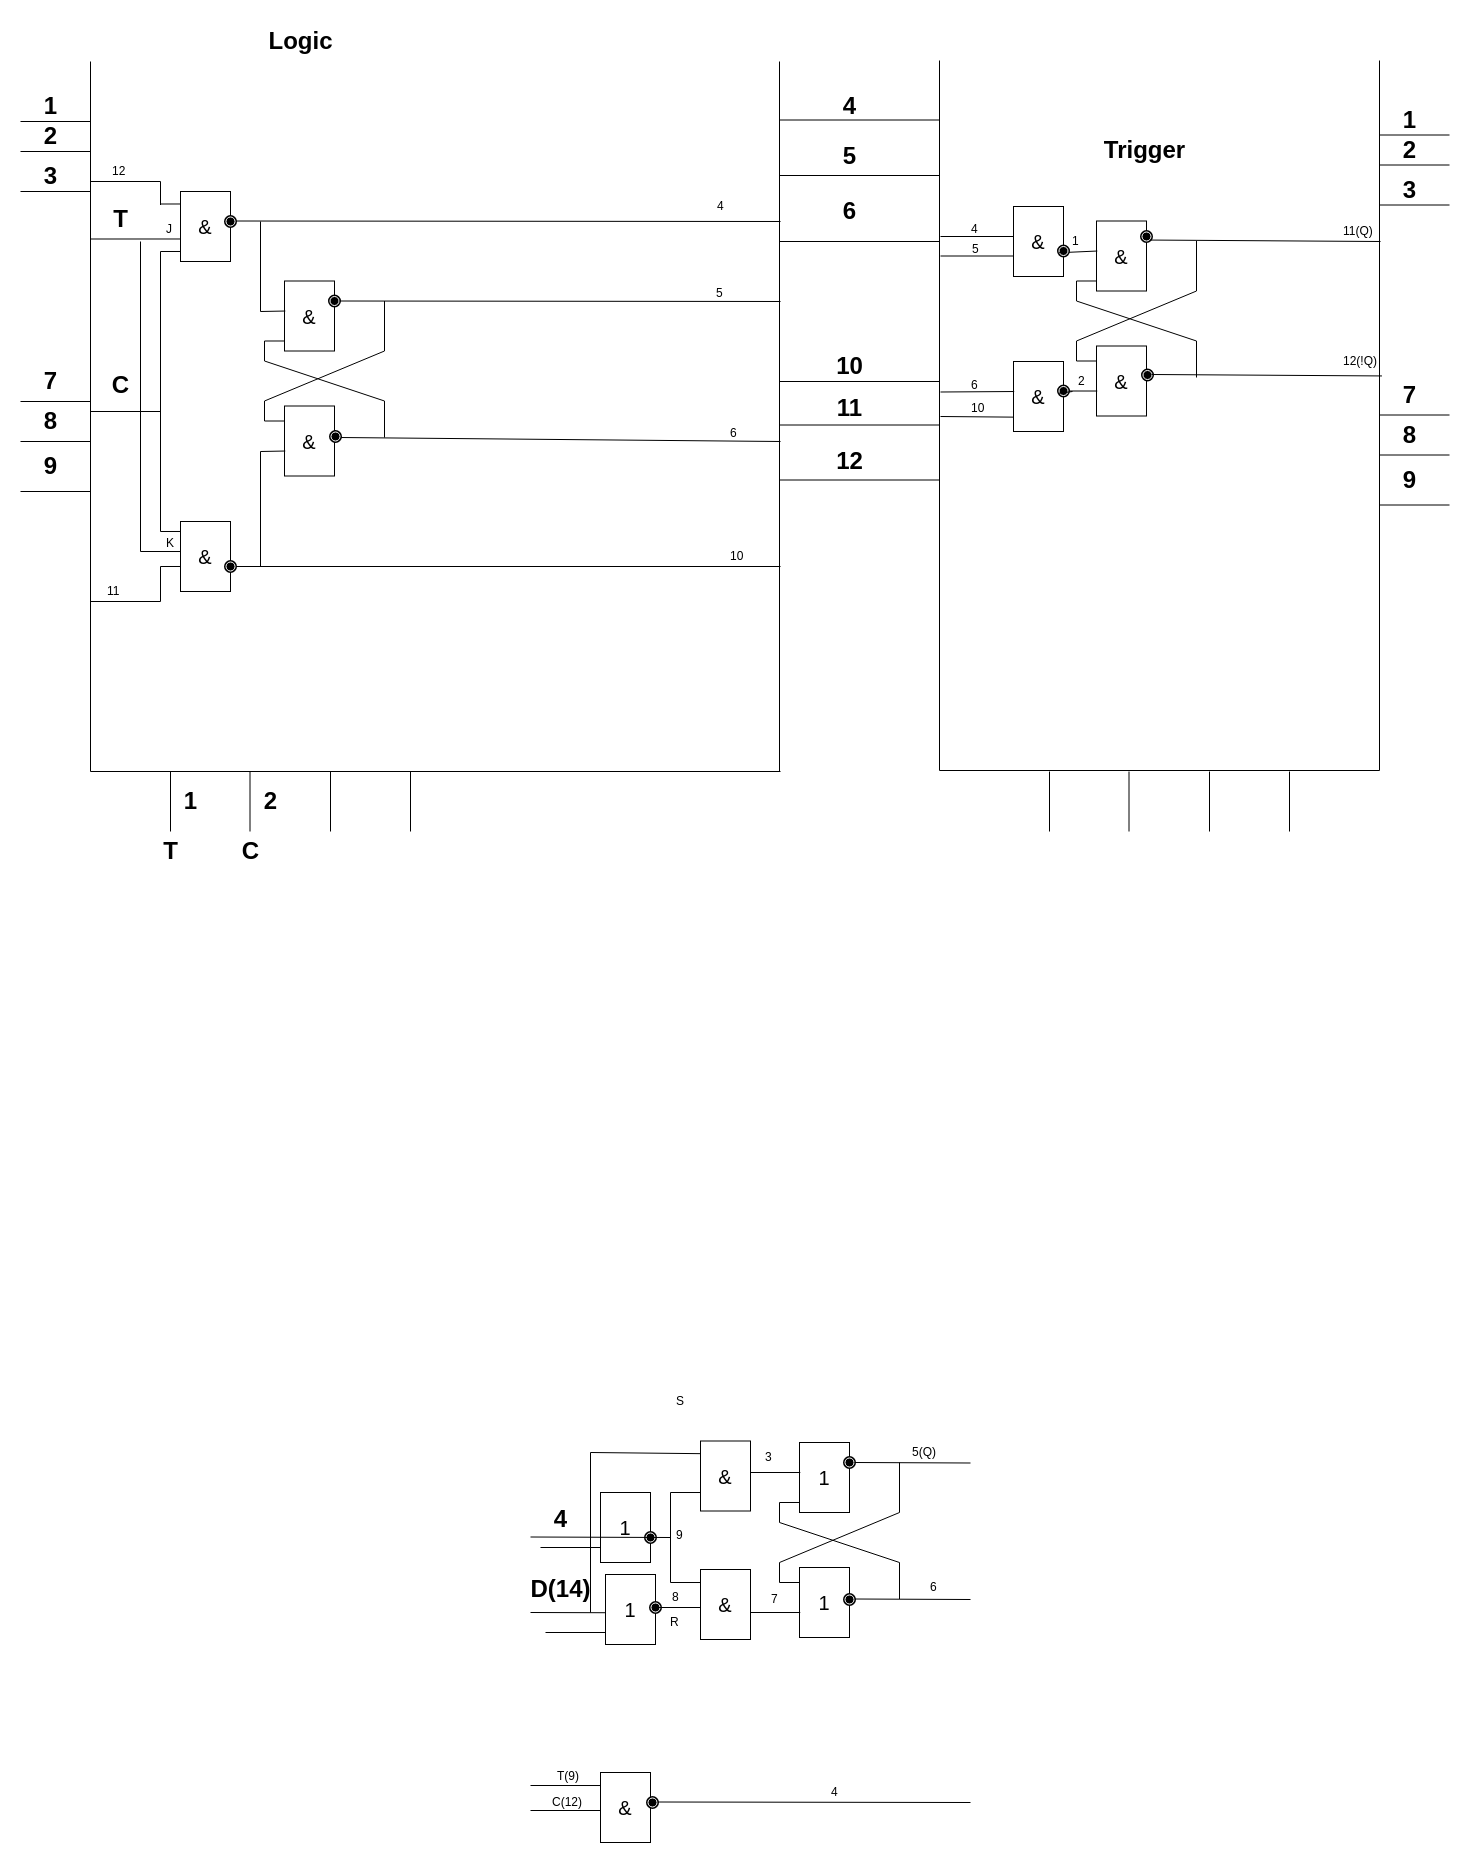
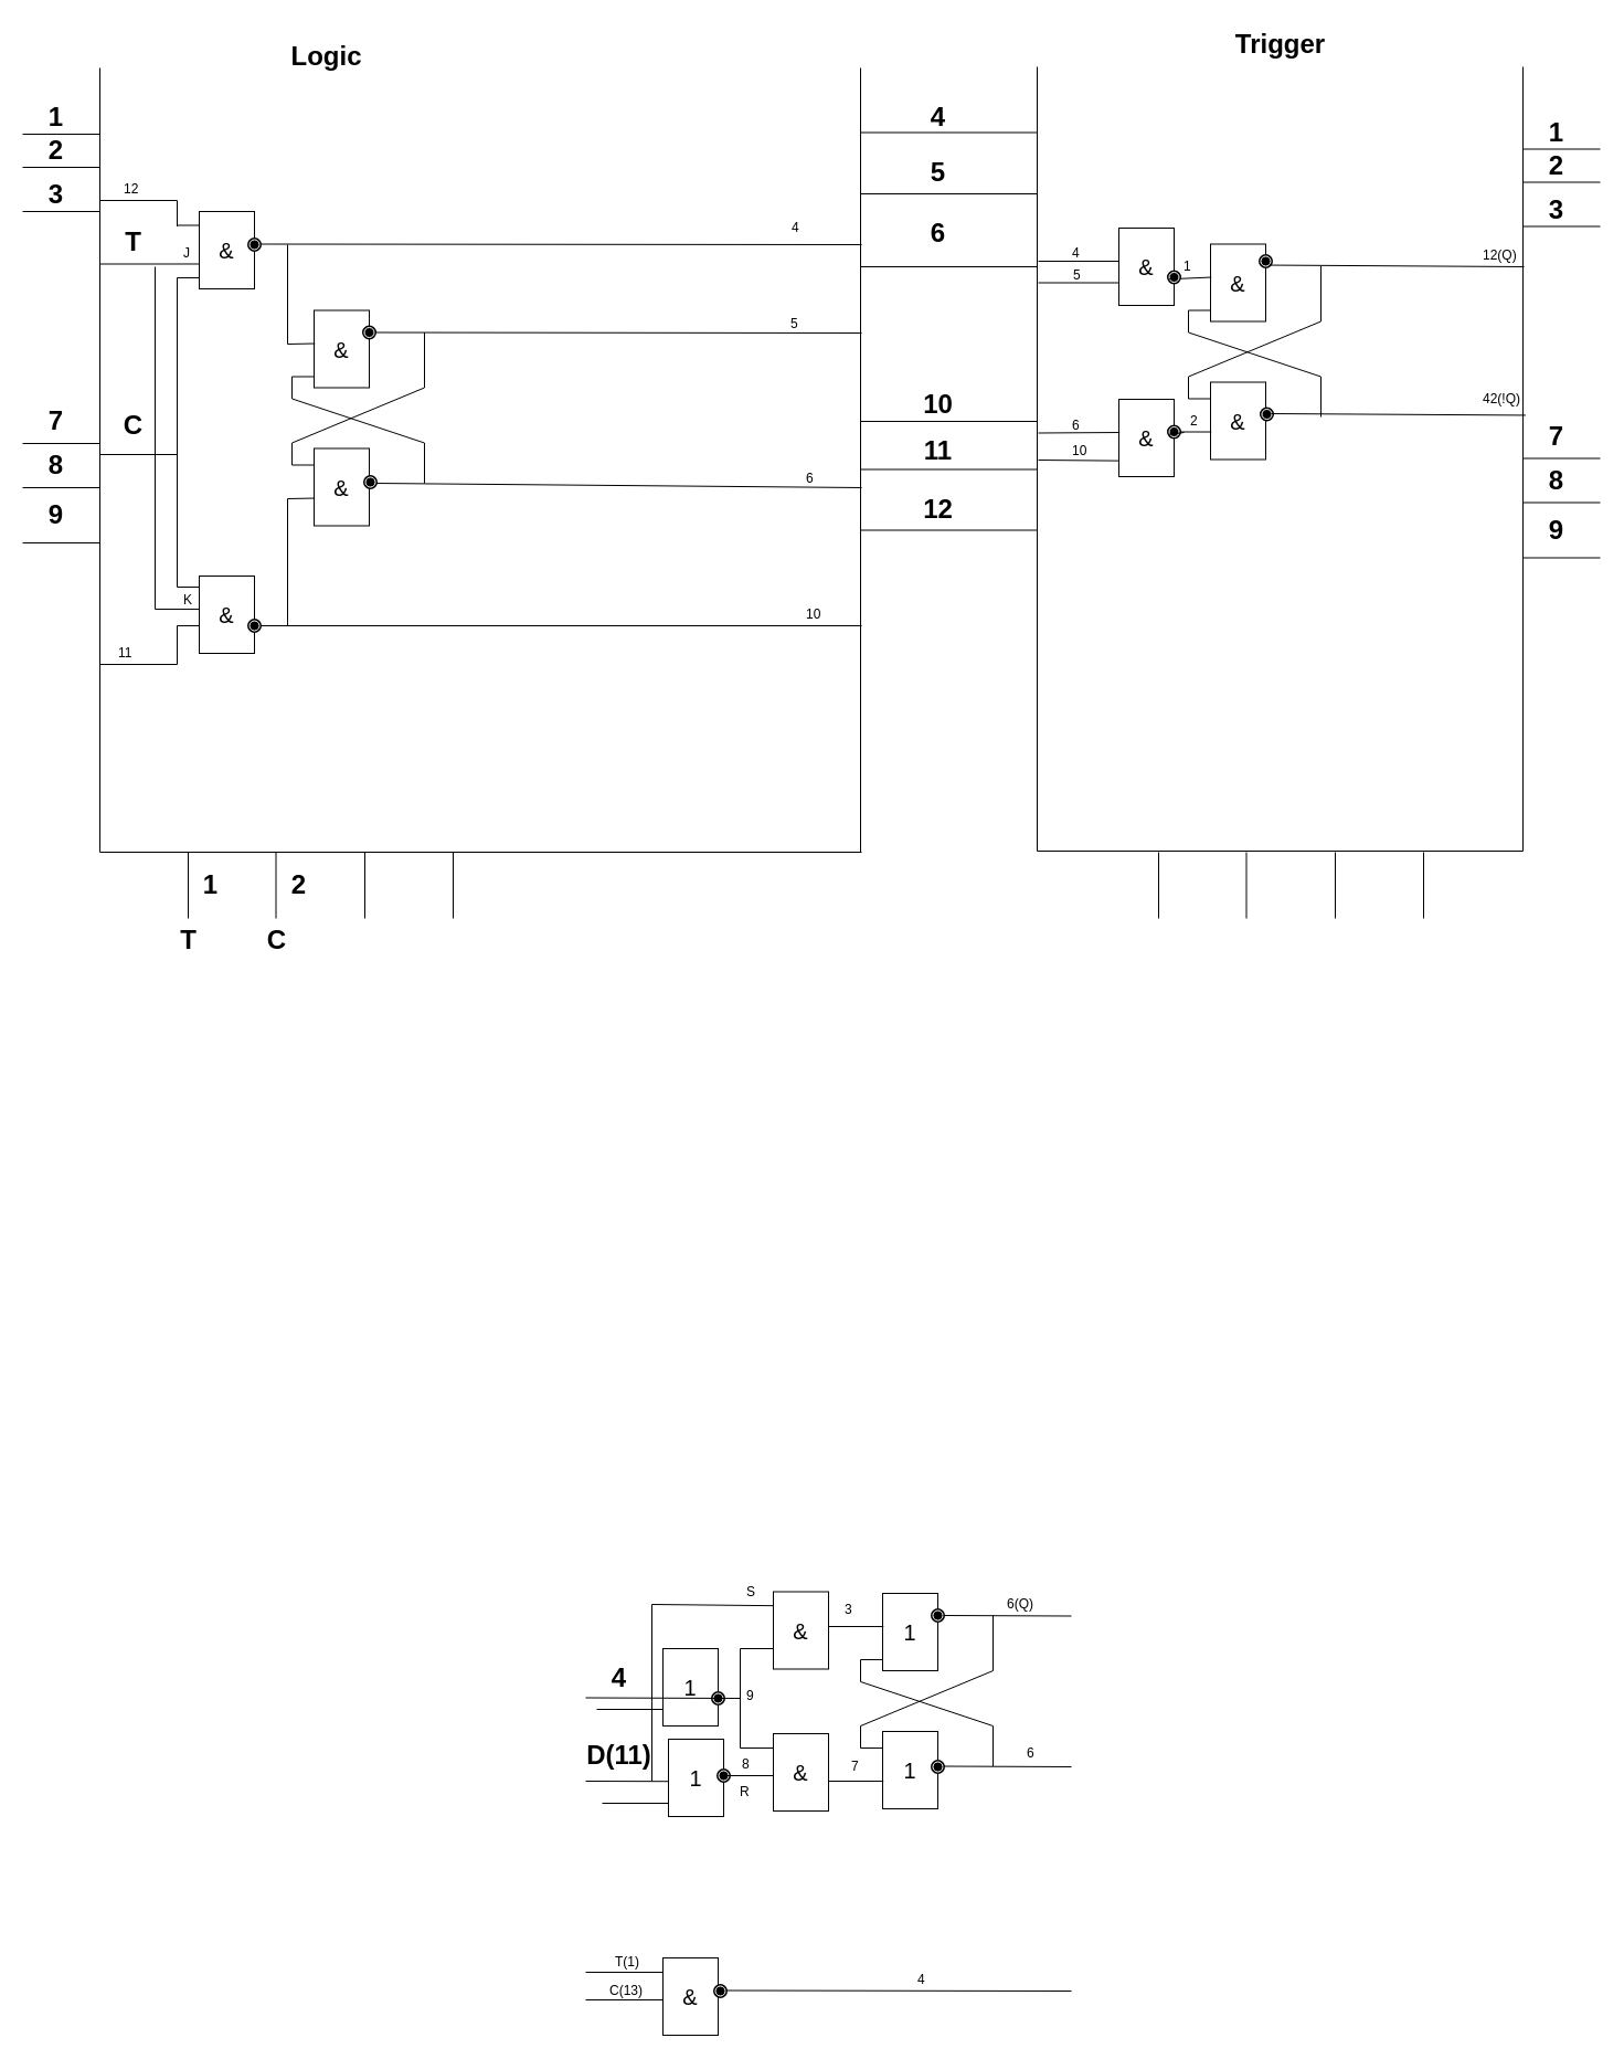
- <mxCell id="5" value="Logic" style="text;strokeColor=none;fillColor=none;html=1;fontSize=24;fontStyle=1;verticalAlign=middle;align=center;" parent="1" vertex="1"><mxGeometry x="250" y="21" width="100" height="40" as="geometry" /></mxCell>
+ <mxCell id="5" value="Logic" style="text;strokeColor=none;fillColor=none;html=1;fontSize=24;fontStyle=1;verticalAlign=middle;align=center;" parent="1" vertex="1"><mxGeometry x="245" y="31" width="100" height="40" as="geometry" /></mxCell>
- <mxCell id="9" value="Trigger" style="text;strokeColor=none;fillColor=none;html=1;fontSize=24;fontStyle=1;verticalAlign=middle;align=center;" parent="1" vertex="1"><mxGeometry x="1093.5" y="130" width="100" height="40" as="geometry" /></mxCell>
+ <mxCell id="9" value="Trigger" style="text;strokeColor=none;fillColor=none;html=1;fontSize=24;fontStyle=1;verticalAlign=middle;align=center;" parent="1" vertex="1"><mxGeometry x="1108.5" y="20" width="100" height="40" as="geometry" /></mxCell>
- <mxCell id="175" value="11(Q)" style="text;html=1;resizable=0;points=[];autosize=1;align=left;verticalAlign=top;spacingTop=-4;" parent="1" vertex="1"><mxGeometry x="1341" y="221" width="50" height="20" as="geometry" /></mxCell>
+ <mxCell id="175" value="12(Q)" style="text;html=1;resizable=0;points=[];autosize=1;align=left;verticalAlign=top;spacingTop=-4;" parent="1" vertex="1"><mxGeometry x="1341" y="221" width="50" height="20" as="geometry" /></mxCell>
- <mxCell id="176" value="12(!Q)" style="text;html=1;resizable=0;points=[];autosize=1;align=left;verticalAlign=top;spacingTop=-4;" parent="1" vertex="1"><mxGeometry x="1341" y="351" width="50" height="20" as="geometry" /></mxCell>
+ <mxCell id="176" value="42(!Q)" style="text;html=1;resizable=0;points=[];autosize=1;align=left;verticalAlign=top;spacingTop=-4;" parent="1" vertex="1"><mxGeometry x="1341" y="351" width="50" height="20" as="geometry" /></mxCell>
- <mxCell id="86" value="S" style="text;html=1;resizable=0;points=[];autosize=1;align=left;verticalAlign=top;spacingTop=-4;" parent="1" vertex="1"><mxGeometry x="674" y="1391" width="20" height="20" as="geometry" /></mxCell>
+ <mxCell id="86" value="S" style="text;html=1;resizable=0;points=[];autosize=1;align=left;verticalAlign=top;spacingTop=-4;" parent="1" vertex="1"><mxGeometry x="674" y="1431" width="20" height="20" as="geometry" /></mxCell>
- <mxCell id="84" value="5(Q)" style="text;html=1;resizable=0;points=[];autosize=1;align=left;verticalAlign=top;spacingTop=-4;" parent="1" vertex="1"><mxGeometry x="910" y="1442" width="40" height="20" as="geometry" /></mxCell>
+ <mxCell id="84" value="6(Q)" style="text;html=1;resizable=0;points=[];autosize=1;align=left;verticalAlign=top;spacingTop=-4;" parent="1" vertex="1"><mxGeometry x="910" y="1442" width="40" height="20" as="geometry" /></mxCell>
- <mxCell id="104" value="D(14)" style="text;strokeColor=none;fillColor=none;html=1;fontSize=24;fontStyle=1;verticalAlign=middle;align=center;" parent="1" vertex="1"><mxGeometry x="540" y="1569" width="40" height="40" as="geometry" /></mxCell>
+ <mxCell id="104" value="D(11)" style="text;strokeColor=none;fillColor=none;html=1;fontSize=24;fontStyle=1;verticalAlign=middle;align=center;" parent="1" vertex="1"><mxGeometry x="540" y="1569" width="40" height="40" as="geometry" /></mxCell>
- <mxCell id="92" value="T(9)" style="text;html=1;resizable=0;points=[];autosize=1;align=left;verticalAlign=top;spacingTop=-4;" parent="1" vertex="1"><mxGeometry x="555" y="1765.5" width="40" height="20" as="geometry" /></mxCell>
+ <mxCell id="92" value="T(1)" style="text;html=1;resizable=0;points=[];autosize=1;align=left;verticalAlign=top;spacingTop=-4;" parent="1" vertex="1"><mxGeometry x="555" y="1765.5" width="40" height="20" as="geometry" /></mxCell>
- <mxCell id="93" value="C(12)" style="text;html=1;resizable=0;points=[];autosize=1;align=left;verticalAlign=top;spacingTop=-4;" parent="1" vertex="1"><mxGeometry x="550" y="1792" width="50" height="20" as="geometry" /></mxCell>
+ <mxCell id="93" value="C(13)" style="text;html=1;resizable=0;points=[];autosize=1;align=left;verticalAlign=top;spacingTop=-4;" parent="1" vertex="1"><mxGeometry x="550" y="1792" width="50" height="20" as="geometry" /></mxCell>
